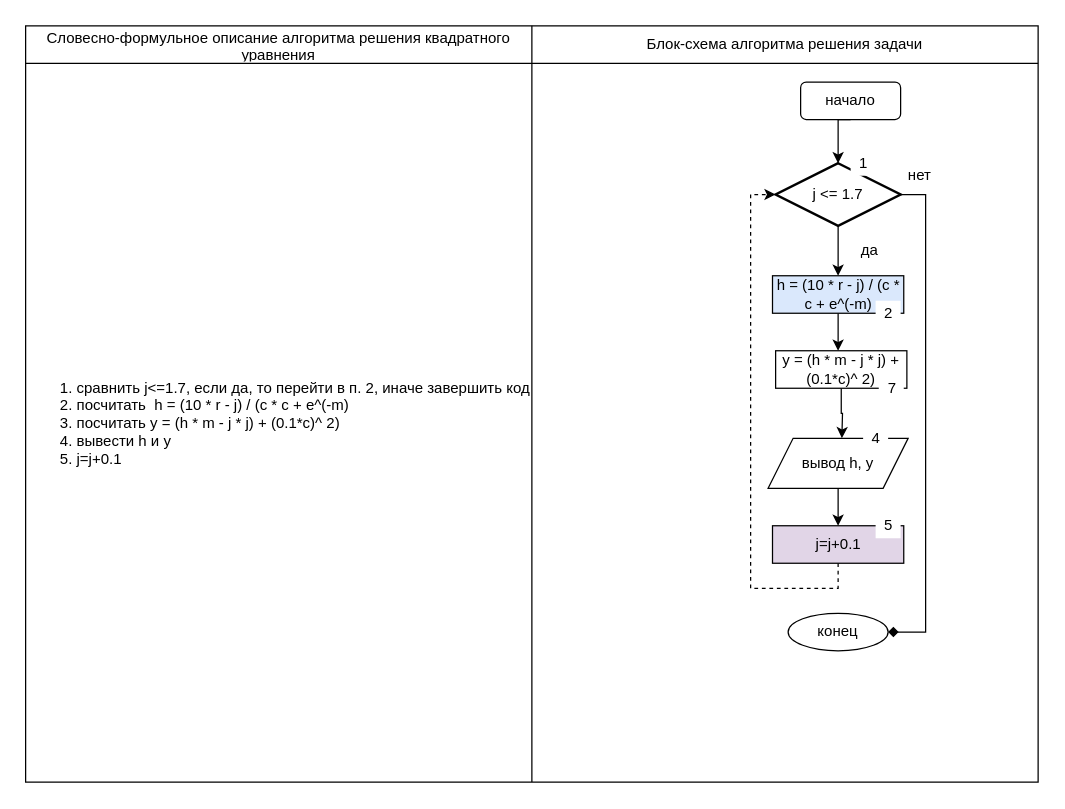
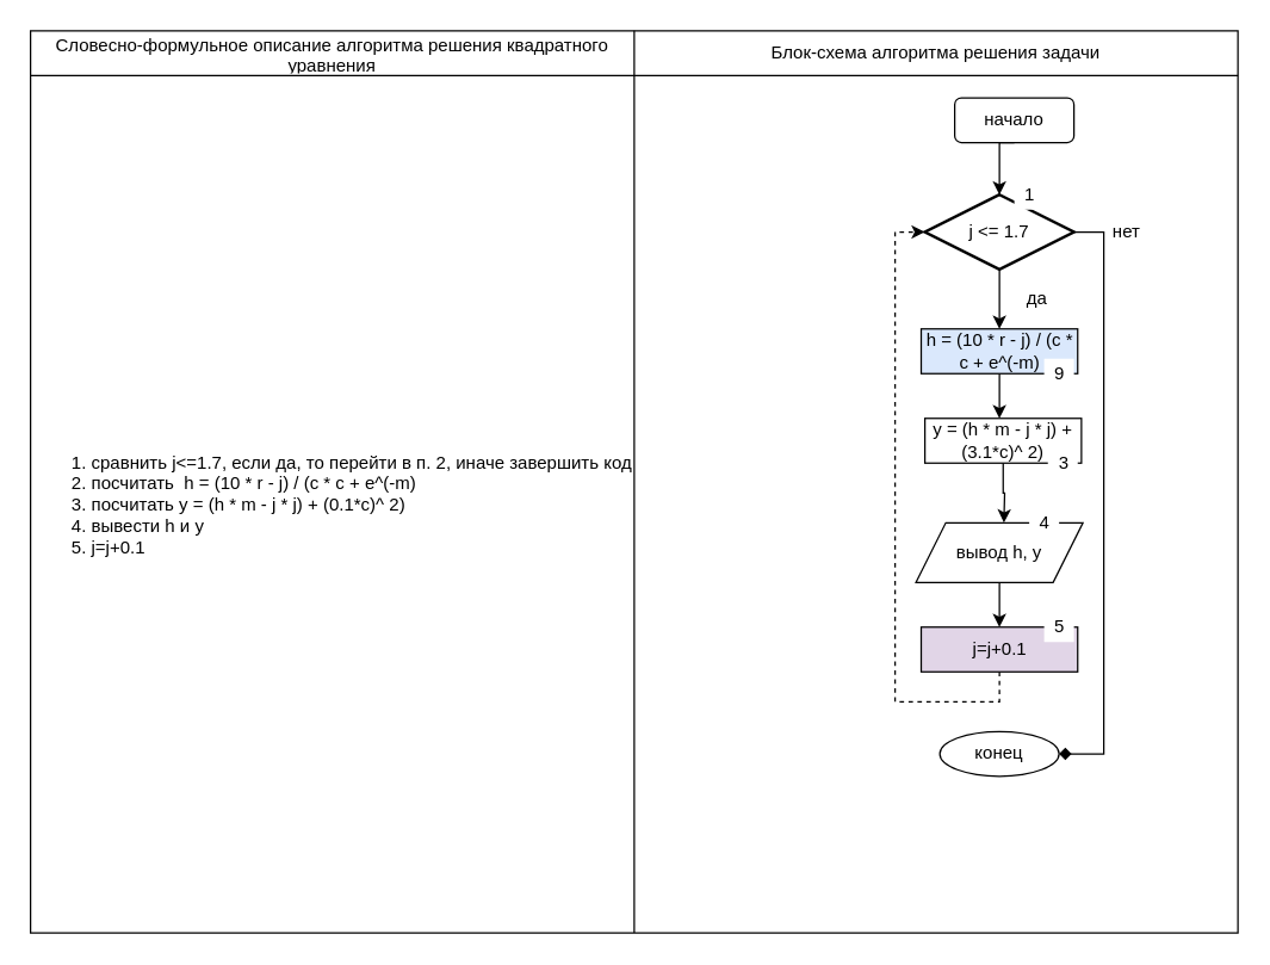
- <mxCell id="15" value="нет" style="text;html=1;align=center;verticalAlign=middle;resizable=0;points=[];autosize=1;strokeColor=none;fillColor=none;" vertex="1" parent="1"><mxGeometry x="720" y="130" width="30" height="20" as="geometry" /></mxCell>
+ <mxCell id="15" value="нет" style="text;html=1;align=center;verticalAlign=middle;resizable=0;points=[];autosize=1;strokeColor=none;fillColor=none;" vertex="1" parent="1"><mxGeometry x="740" y="145" width="30" height="20" as="geometry" /></mxCell>
- <mxCell id="26" value="2" style="text;html=1;align=center;verticalAlign=middle;resizable=0;points=[];autosize=1;strokeColor=none;fillColor=#FFFFFF;" vertex="1" parent="1"><mxGeometry x="700" y="240" width="20" height="20" as="geometry" /></mxCell>
+ <mxCell id="26" value="9" style="text;html=1;align=center;verticalAlign=middle;resizable=0;points=[];autosize=1;strokeColor=none;fillColor=#FFFFFF;" vertex="1" parent="1"><mxGeometry x="700" y="240" width="20" height="20" as="geometry" /></mxCell>
- <mxCell id="19" value="y = (h * m - j * j) + (0.1*c)^ 2)" style="rounded=0;whiteSpace=wrap;html=1;" vertex="1" parent="1"><mxGeometry x="620" y="280" width="105" height="30" as="geometry" /></mxCell>
+ <mxCell id="19" value="y = (h * m - j * j) + (3.1*c)^ 2)" style="rounded=0;whiteSpace=wrap;html=1;" vertex="1" parent="1"><mxGeometry x="620" y="280" width="105" height="30" as="geometry" /></mxCell>
- <mxCell id="27" value="7" style="text;html=1;align=center;verticalAlign=middle;resizable=0;points=[];autosize=1;strokeColor=none;fillColor=#FFFFFF;" vertex="1" parent="1"><mxGeometry x="702.5" y="300" width="20" height="20" as="geometry" /></mxCell>
+ <mxCell id="27" value="3" style="text;html=1;align=center;verticalAlign=middle;resizable=0;points=[];autosize=1;strokeColor=none;fillColor=#FFFFFF;" vertex="1" parent="1"><mxGeometry x="702.5" y="300" width="20" height="20" as="geometry" /></mxCell>
